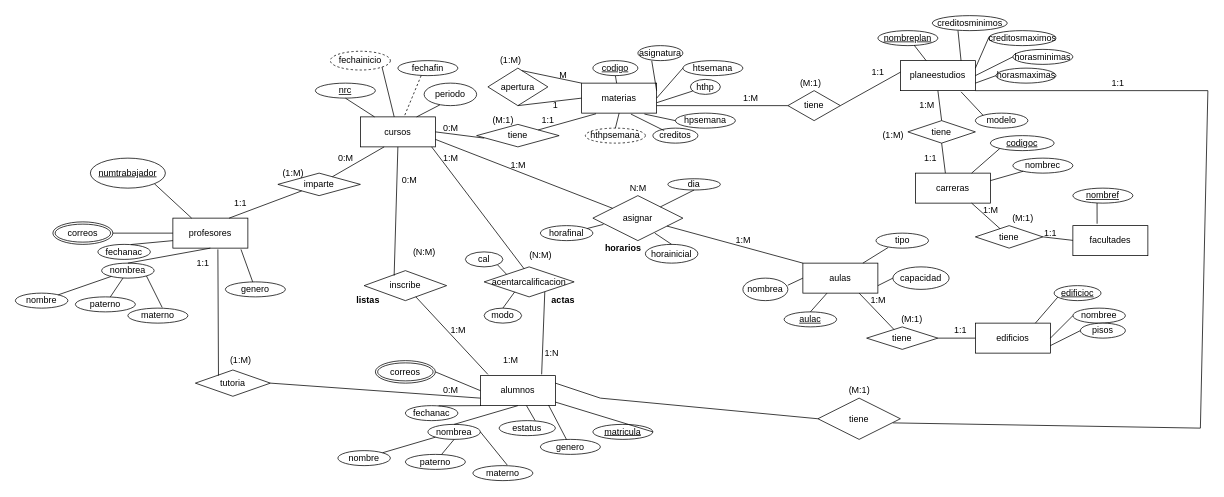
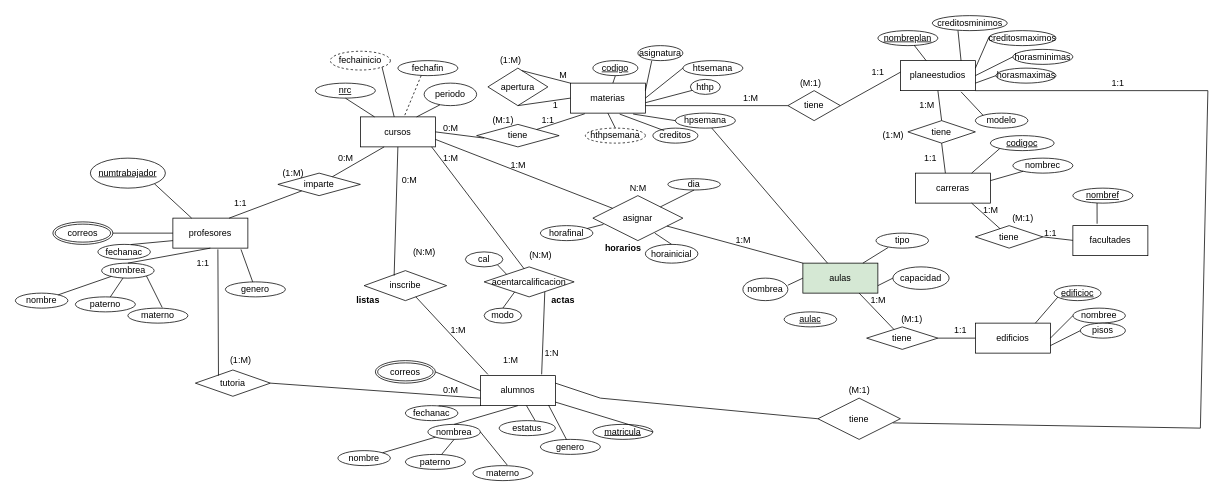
- <mxCell id="2" value="materias" style="whiteSpace=wrap;html=1;align=center;" parent="1" vertex="1"><mxGeometry x="775" y="110" width="100" height="40" as="geometry" /></mxCell>
+ <mxCell id="2" value="materias" style="whiteSpace=wrap;html=1;align=center;" parent="1" vertex="1"><mxGeometry x="760" y="110" width="100" height="40" as="geometry" /></mxCell>
- <mxCell id="69" value="aulas" style="whiteSpace=wrap;html=1;align=center;" vertex="1" parent="1"><mxGeometry x="1070" y="350" width="100" height="40" as="geometry" /></mxCell>
+ <mxCell id="69" value="aulas" style="whiteSpace=wrap;html=1;align=center;fillColor=#d5e8d4;" vertex="1" parent="1"><mxGeometry x="1070" y="350" width="100" height="40" as="geometry" /></mxCell>
- <mxCell id="74" value="" style="endArrow=none;html=1;rounded=0;entryX=0.5;entryY=0;entryDx=0;entryDy=0;" edge="1" parent="1" source="69" target="73"><mxGeometry relative="1" as="geometry"><mxPoint x="870" y="270" as="sourcePoint" /><mxPoint x="1030" y="270" as="targetPoint" /></mxGeometry></mxCell>
+ <mxCell id="74" value="" style="endArrow=none;html=1;rounded=0;" edge="1" parent="1" source="69" target="10"><mxGeometry relative="1" as="geometry"><mxPoint x="870" y="270" as="sourcePoint" /><mxPoint x="1030" y="270" as="targetPoint" /></mxGeometry></mxCell>
